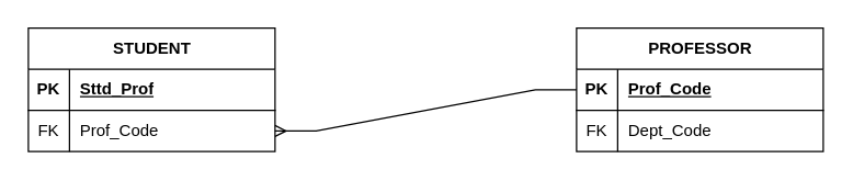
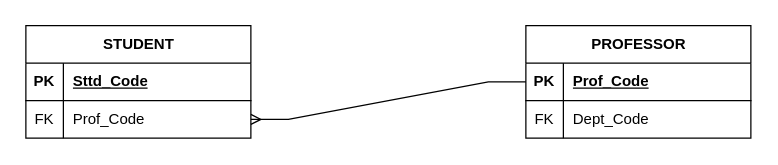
- <mxCell id="5" value="&lt;font style=&quot;vertical-align: inherit;&quot;&gt;&lt;font style=&quot;vertical-align: inherit;&quot;&gt;Sttd_Prof&lt;/font&gt;&lt;/font&gt;" style="shape=partialRectangle;connectable=0;fillColor=none;top=0;left=0;bottom=0;right=0;align=left;spacingLeft=6;fontStyle=5;overflow=hidden;whiteSpace=wrap;html=1;" vertex="1" parent="3"><mxGeometry x="30" width="150" height="30" as="geometry"><mxRectangle width="150" height="30" as="alternateBounds" /></mxGeometry></mxCell>
+ <mxCell id="5" value="&lt;font style=&quot;vertical-align: inherit;&quot;&gt;&lt;font style=&quot;vertical-align: inherit;&quot;&gt;Sttd_Code&lt;/font&gt;&lt;/font&gt;" style="shape=partialRectangle;connectable=0;fillColor=none;top=0;left=0;bottom=0;right=0;align=left;spacingLeft=6;fontStyle=5;overflow=hidden;whiteSpace=wrap;html=1;" vertex="1" parent="3"><mxGeometry x="30" width="150" height="30" as="geometry"><mxRectangle width="150" height="30" as="alternateBounds" /></mxGeometry></mxCell>
